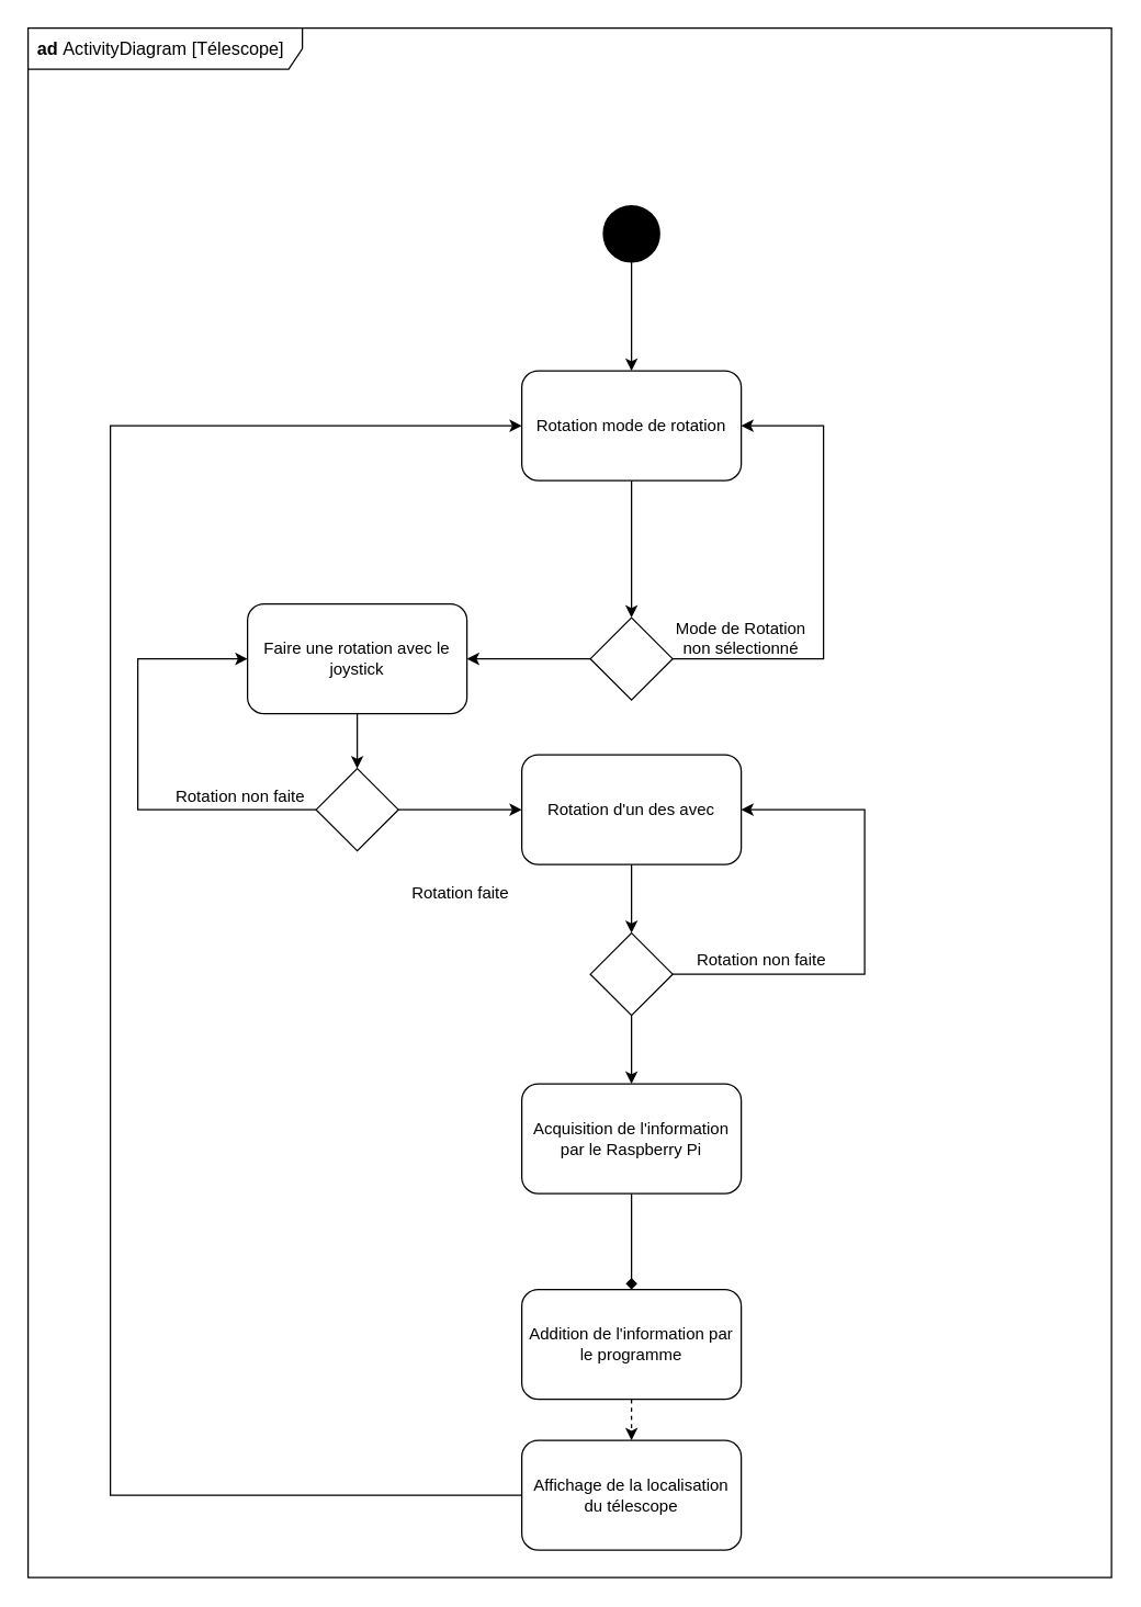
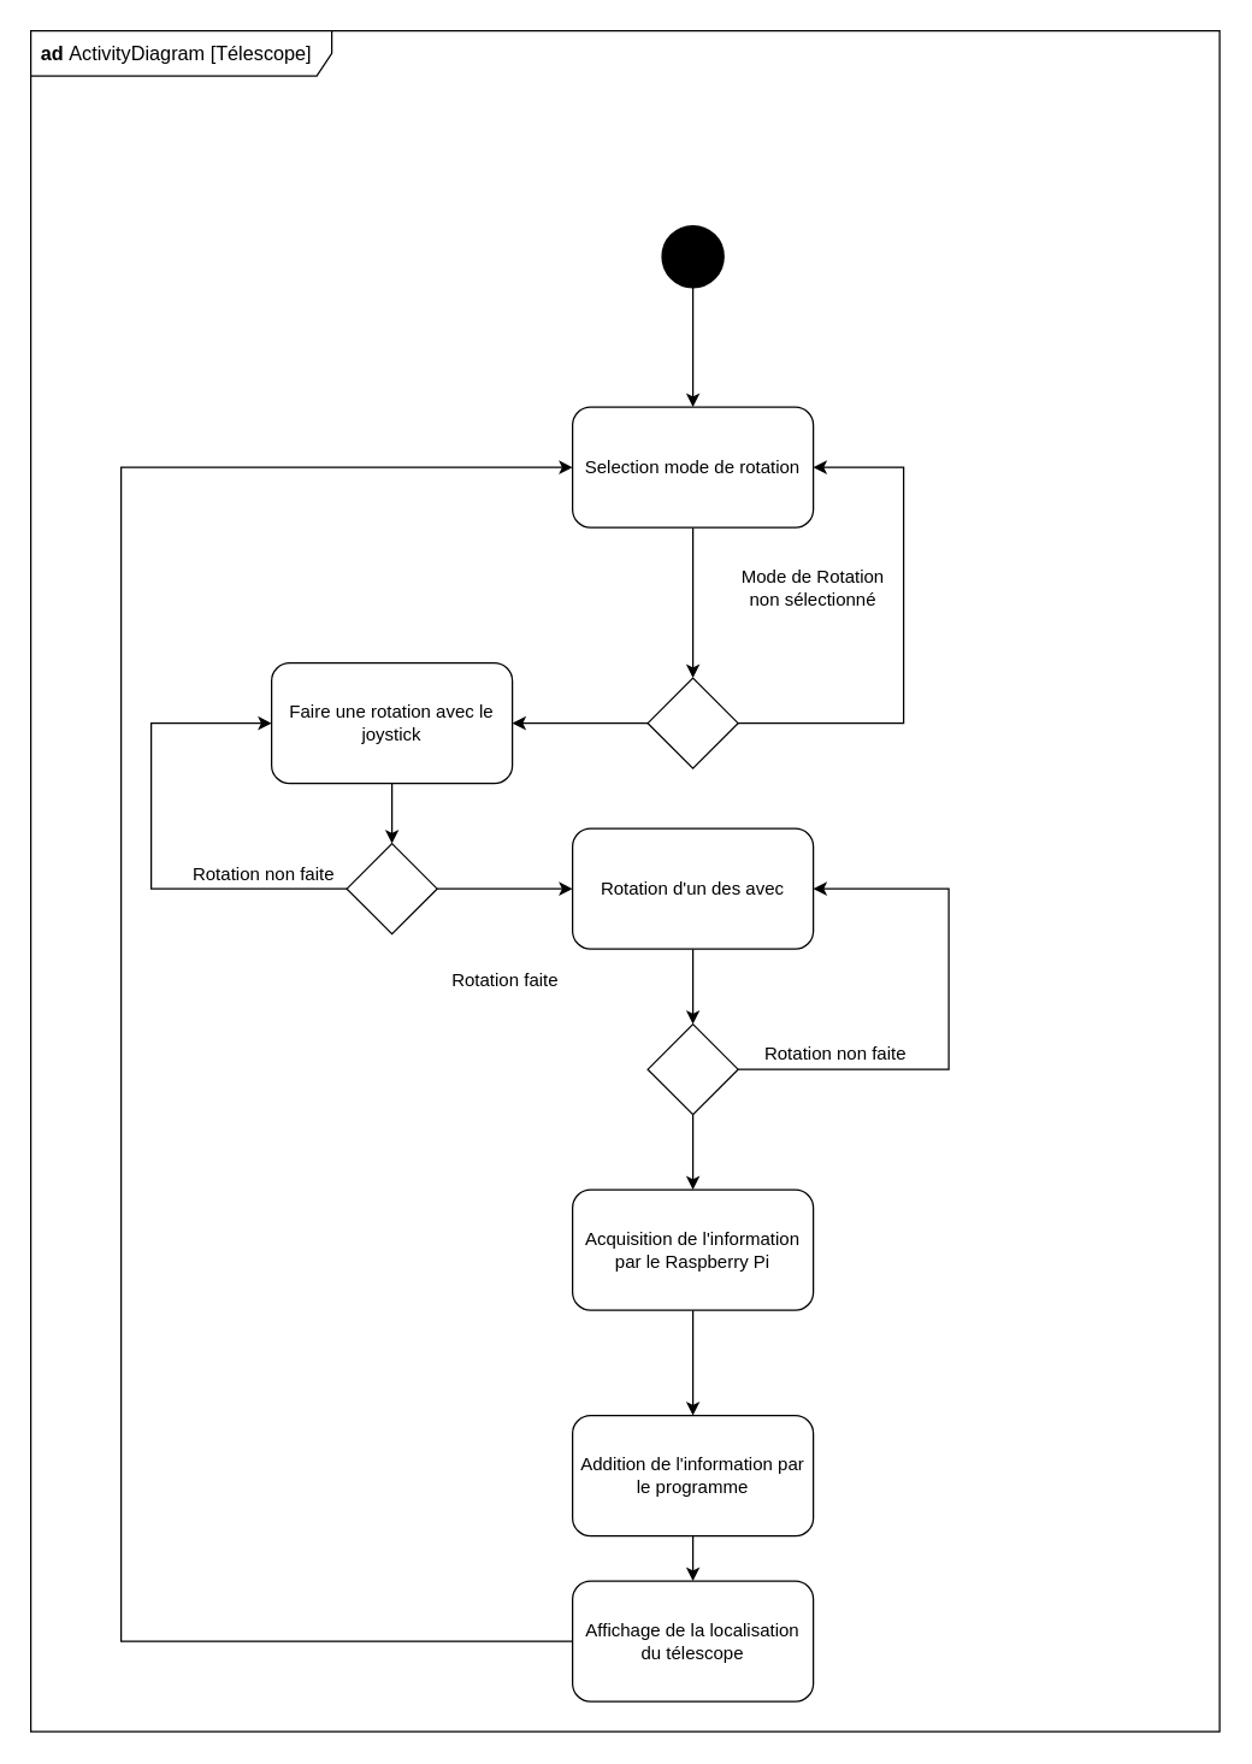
- <mxCell id="7" value="Rotation mode de rotation" style="shape=rect;html=1;rounded=1;whiteSpace=wrap;align=center;shadow=0;sketch=0;strokeColor=#000000;fillColor=#ffffff;" vertex="1" parent="1"><mxGeometry x="380" y="270" width="160" height="80" as="geometry" /></mxCell>
+ <mxCell id="7" value="Selection mode de rotation" style="shape=rect;html=1;rounded=1;whiteSpace=wrap;align=center;shadow=0;sketch=0;strokeColor=#000000;fillColor=#ffffff;" vertex="1" parent="1"><mxGeometry x="380" y="270" width="160" height="80" as="geometry" /></mxCell>
- <mxCell id="29" value="Mode de Rotation non&amp;nbsp;sélectionné" style="text;html=1;strokeColor=none;fillColor=none;align=center;verticalAlign=middle;whiteSpace=wrap;rounded=0;shadow=0;sketch=0;" vertex="1" parent="1"><mxGeometry x="490" y="455" width="100" height="20" as="geometry" /></mxCell>
+ <mxCell id="29" value="Mode de Rotation non&amp;nbsp;sélectionné" style="text;html=1;strokeColor=none;fillColor=none;align=center;verticalAlign=middle;whiteSpace=wrap;rounded=0;shadow=0;sketch=0;" vertex="1" parent="1"><mxGeometry x="490" y="380" width="100" height="20" as="geometry" /></mxCell>
- <mxCell id="20" style="edgeStyle=none;rounded=0;sketch=0;orthogonalLoop=1;jettySize=auto;html=1;entryX=0.5;entryY=0;entryDx=0;entryDy=0;shadow=0;startArrow=none;startFill=0;endArrow=diamond;endFill=1;strokeColor=#000000;strokeWidth=1;" edge="1" parent="1" source="21" target="23"><mxGeometry relative="1" as="geometry" /></mxCell>
+ <mxCell id="20" style="edgeStyle=none;rounded=0;sketch=0;orthogonalLoop=1;jettySize=auto;html=1;entryX=0.5;entryY=0;entryDx=0;entryDy=0;shadow=0;startArrow=none;startFill=0;endArrow=classic;endFill=1;strokeColor=#000000;strokeWidth=1;" edge="1" parent="1" source="21" target="23"><mxGeometry relative="1" as="geometry" /></mxCell>
- <mxCell id="22" style="edgeStyle=none;rounded=0;sketch=0;orthogonalLoop=1;jettySize=auto;html=1;exitX=0.5;exitY=1;exitDx=0;exitDy=0;shadow=0;startArrow=none;startFill=0;endArrow=classic;endFill=1;strokeColor=#000000;strokeWidth=1;dashed=1;" edge="1" parent="1" source="23" target="25"><mxGeometry relative="1" as="geometry" /></mxCell>
+ <mxCell id="22" style="edgeStyle=none;rounded=0;sketch=0;orthogonalLoop=1;jettySize=auto;html=1;exitX=0.5;exitY=1;exitDx=0;exitDy=0;shadow=0;startArrow=none;startFill=0;endArrow=classic;endFill=1;strokeColor=#000000;strokeWidth=1;" edge="1" parent="1" source="23" target="25"><mxGeometry relative="1" as="geometry" /></mxCell>
